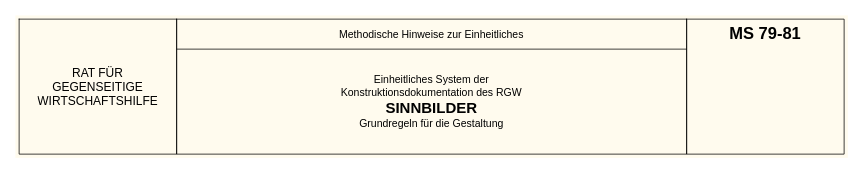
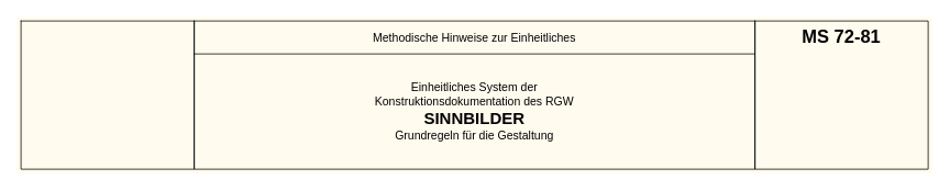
- <mxCell id="14" value="MS 79-81" style="shape=partialRectangle;html=1;whiteSpace=wrap;connectable=0;overflow=hidden;fillColor=none;top=0;left=0;bottom=0;right=0;pointerEvents=1;strokeColor=default;fontSize=22;fontStyle=1;verticalAlign=top;movable=0;rotatable=0;cloneable=0;deletable=0;allowArrows=0;expand=0;resizable=0;recursiveResize=0;" parent="13" vertex="1"><mxGeometry width="210" height="180" as="geometry"><mxRectangle width="210" height="180" as="alternateBounds" /></mxGeometry></mxCell>
+ <mxCell id="14" value="MS 72-81" style="shape=partialRectangle;html=1;whiteSpace=wrap;connectable=0;overflow=hidden;fillColor=none;top=0;left=0;bottom=0;right=0;pointerEvents=1;strokeColor=default;fontSize=22;fontStyle=1;verticalAlign=top;movable=0;rotatable=0;cloneable=0;deletable=0;allowArrows=0;expand=0;resizable=0;recursiveResize=0;" parent="13" vertex="1"><mxGeometry width="210" height="180" as="geometry"><mxRectangle width="210" height="180" as="alternateBounds" /></mxGeometry></mxCell>
- <mxCell id="11" value="&lt;span style=&quot;font-size: 16px&quot;&gt;RAT FÜR&lt;br&gt;GEGENSEITIGE&lt;br&gt;WIRTSCHAFTSHILFE&lt;/span&gt;" style="shape=partialRectangle;html=1;whiteSpace=wrap;connectable=0;overflow=hidden;fillColor=none;top=0;left=0;bottom=0;right=0;pointerEvents=1;strokeColor=default;fontSize=16;movable=0;rotatable=0;cloneable=0;deletable=0;allowArrows=0;expand=0;resizable=0;recursiveResize=0;" parent="10" vertex="1"><mxGeometry width="210" height="180" as="geometry"><mxRectangle width="210" height="180" as="alternateBounds" /></mxGeometry></mxCell>
